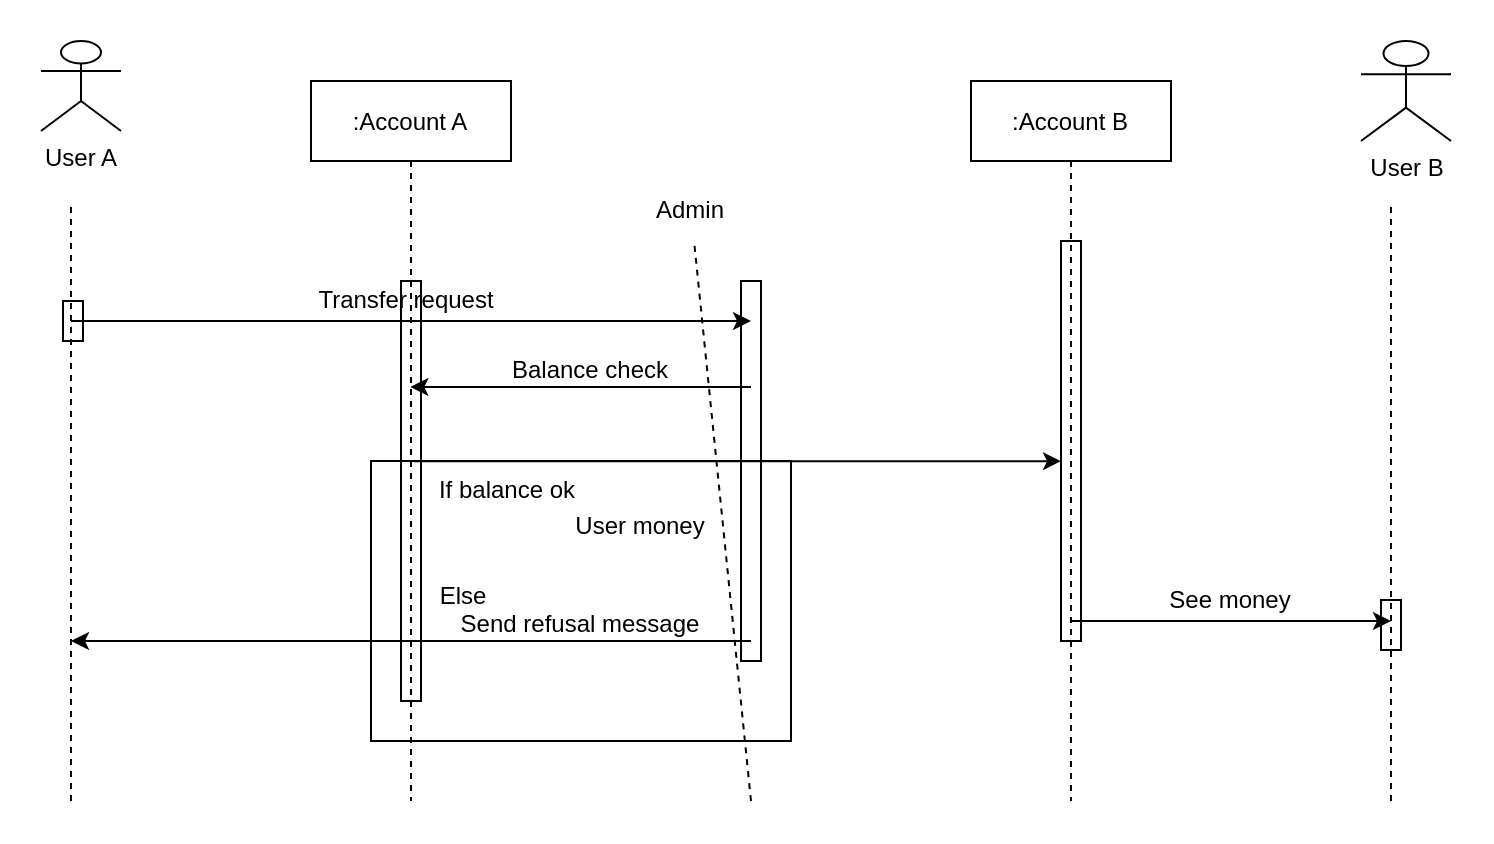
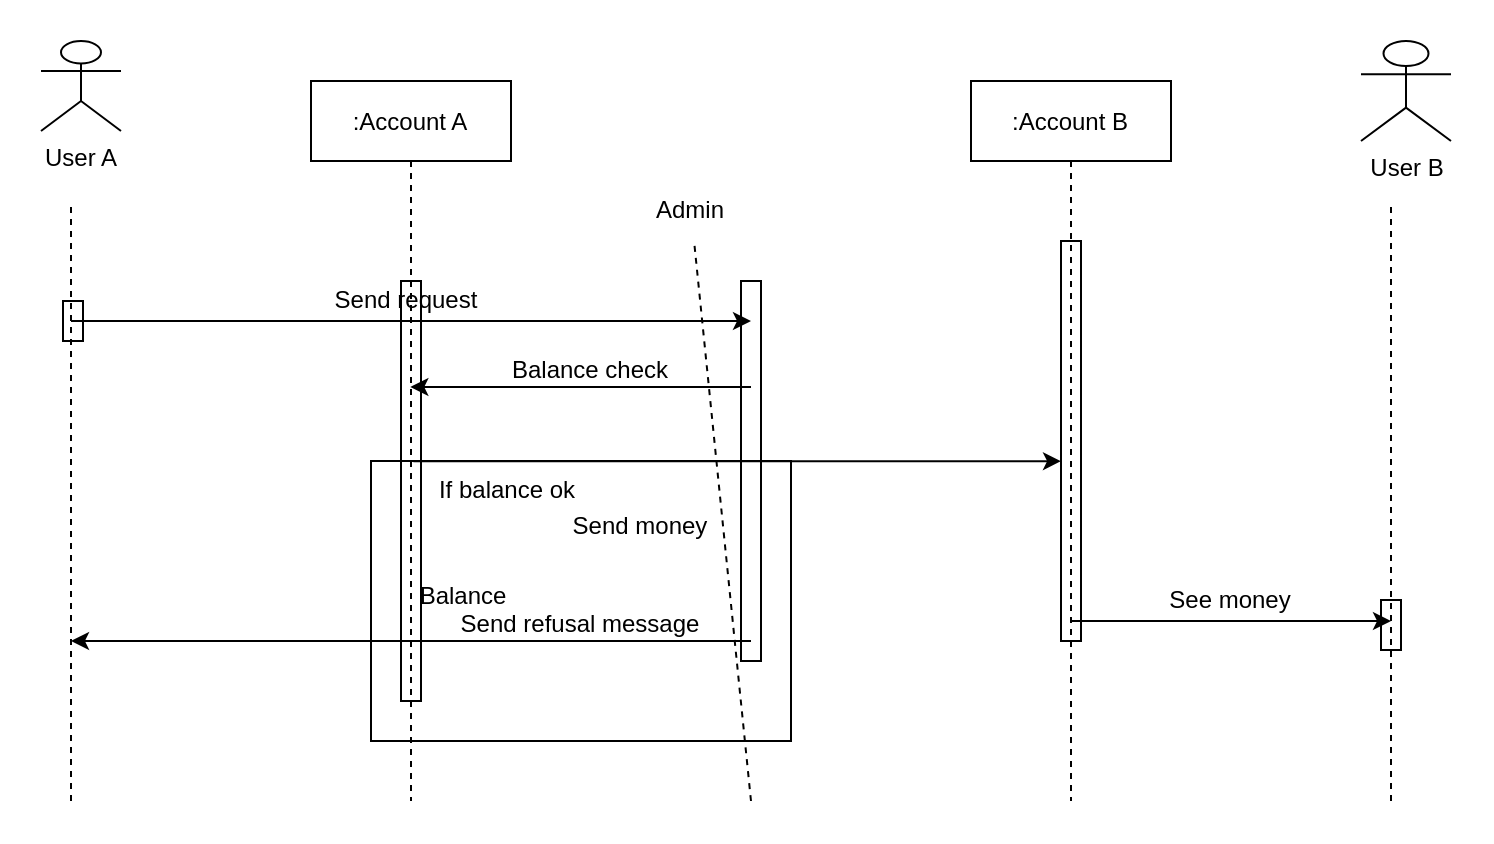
- <mxCell id="5" value="Transfer request" style="text;html=1;strokeColor=none;fillColor=none;align=center;verticalAlign=middle;whiteSpace=wrap;rounded=0;" vertex="1" parent="4"><mxGeometry x="-7" y="95" width="110" height="30" as="geometry" /></mxCell>
+ <mxCell id="5" value="Send request" style="text;html=1;strokeColor=none;fillColor=none;align=center;verticalAlign=middle;whiteSpace=wrap;rounded=0;" vertex="1" parent="4"><mxGeometry x="-7" y="95" width="110" height="30" as="geometry" /></mxCell>
- <mxCell id="19" value="User money" style="text;html=1;strokeColor=none;fillColor=none;align=center;verticalAlign=middle;whiteSpace=wrap;rounded=0;" vertex="1" parent="1"><mxGeometry x="270" y="248" width="100" height="30" as="geometry" /></mxCell>
+ <mxCell id="19" value="Send money" style="text;html=1;strokeColor=none;fillColor=none;align=center;verticalAlign=middle;whiteSpace=wrap;rounded=0;" vertex="1" parent="1"><mxGeometry x="270" y="248" width="100" height="30" as="geometry" /></mxCell>
- <mxCell id="21" value="Else" style="text;html=1;strokeColor=none;fillColor=none;align=center;verticalAlign=middle;whiteSpace=wrap;rounded=0;" vertex="1" parent="1"><mxGeometry x="193" y="283" width="77" height="30" as="geometry" /></mxCell>
+ <mxCell id="21" value="Balance" style="text;html=1;strokeColor=none;fillColor=none;align=center;verticalAlign=middle;whiteSpace=wrap;rounded=0;" vertex="1" parent="1"><mxGeometry x="193" y="283" width="77" height="30" as="geometry" /></mxCell>
